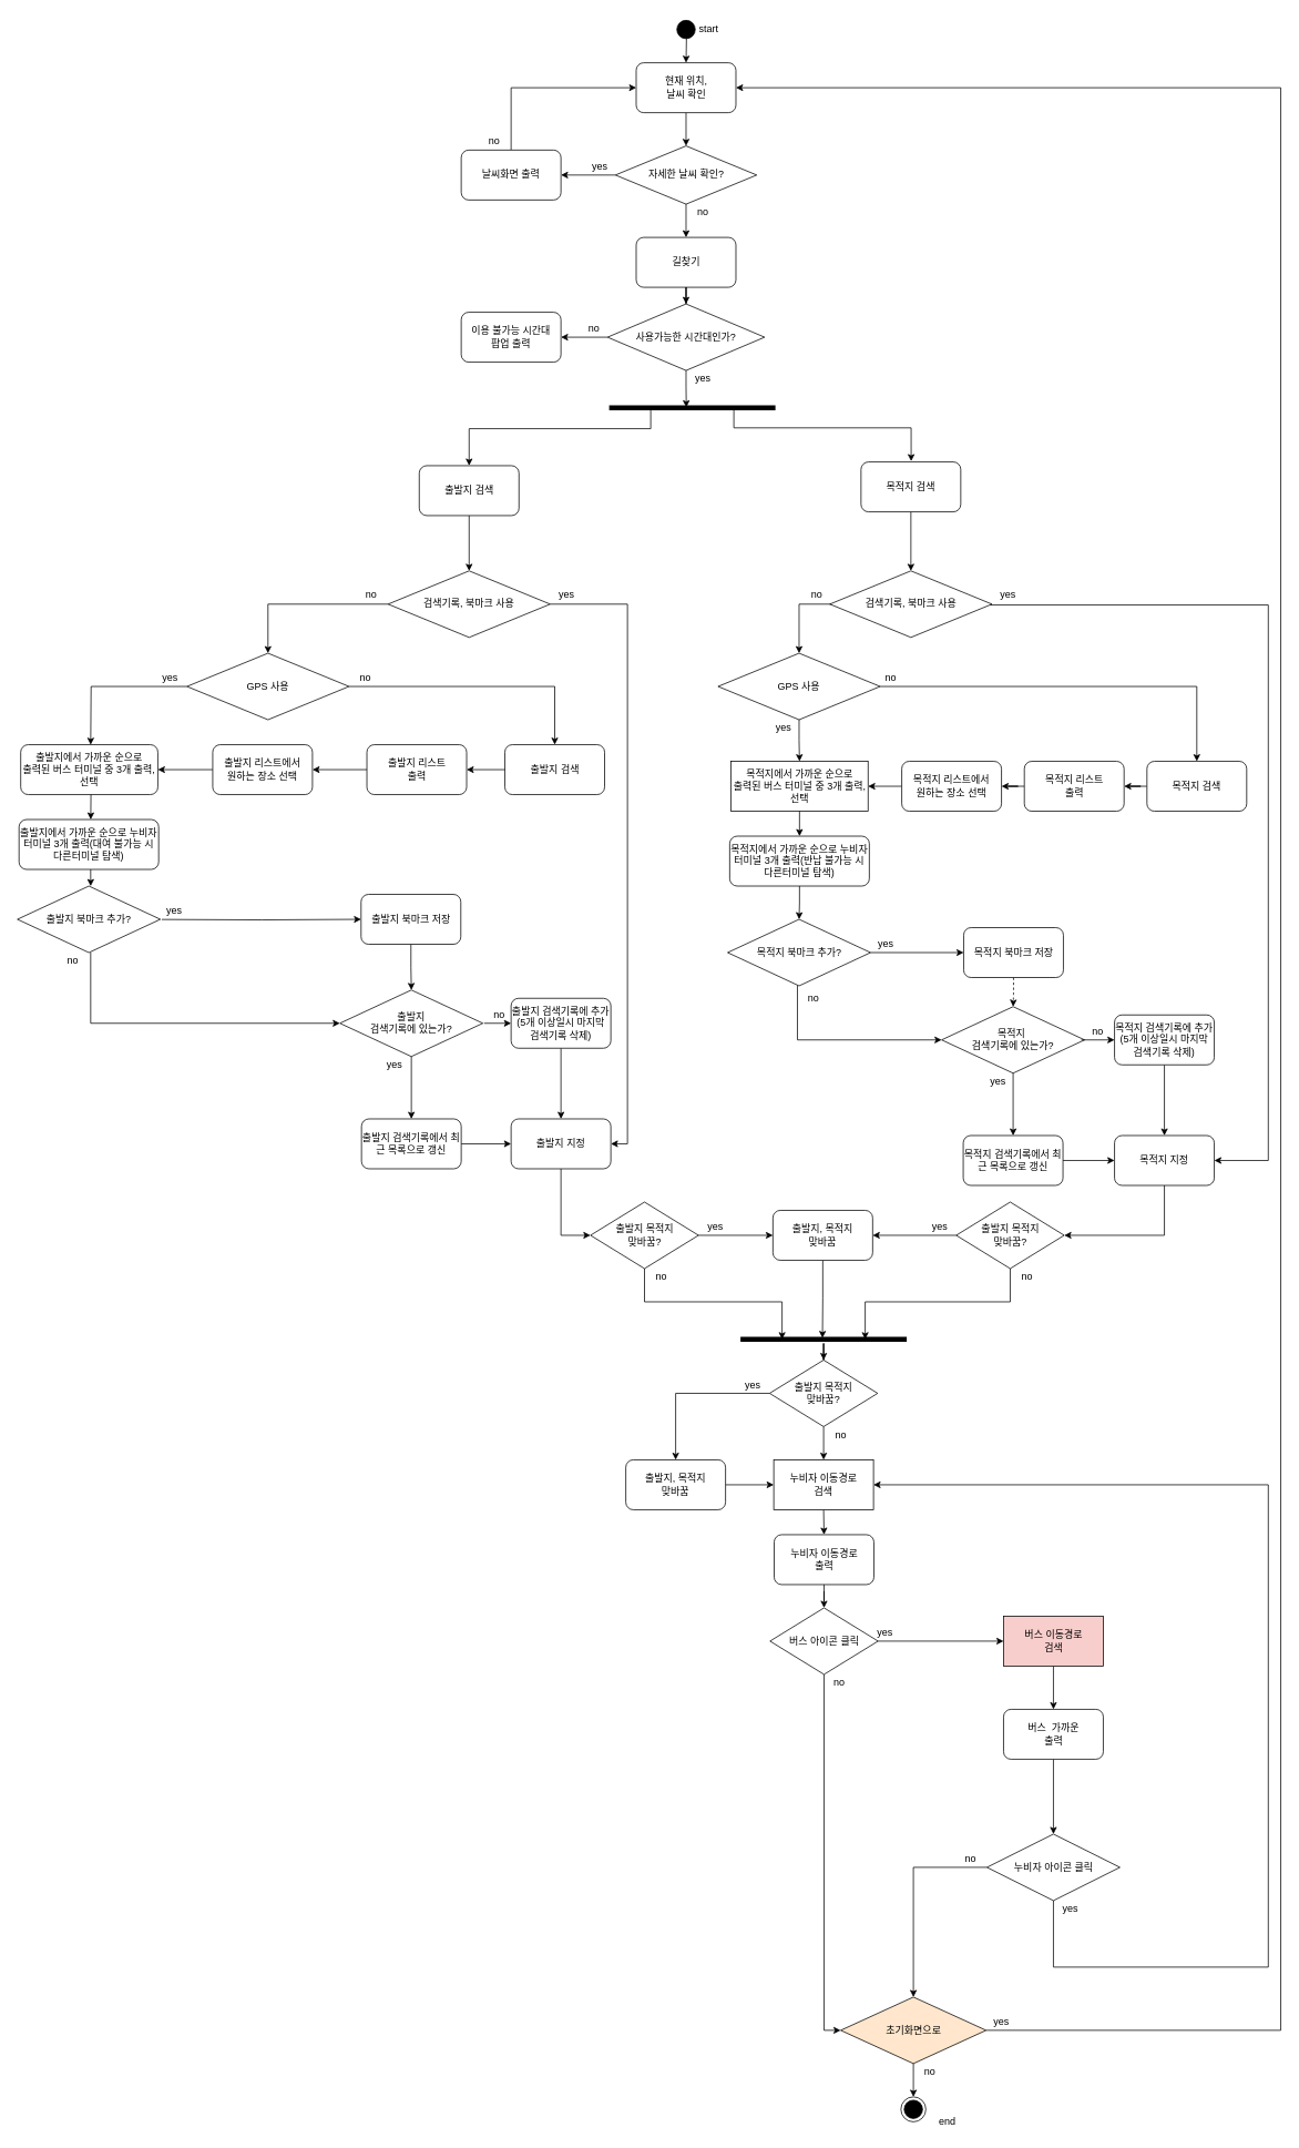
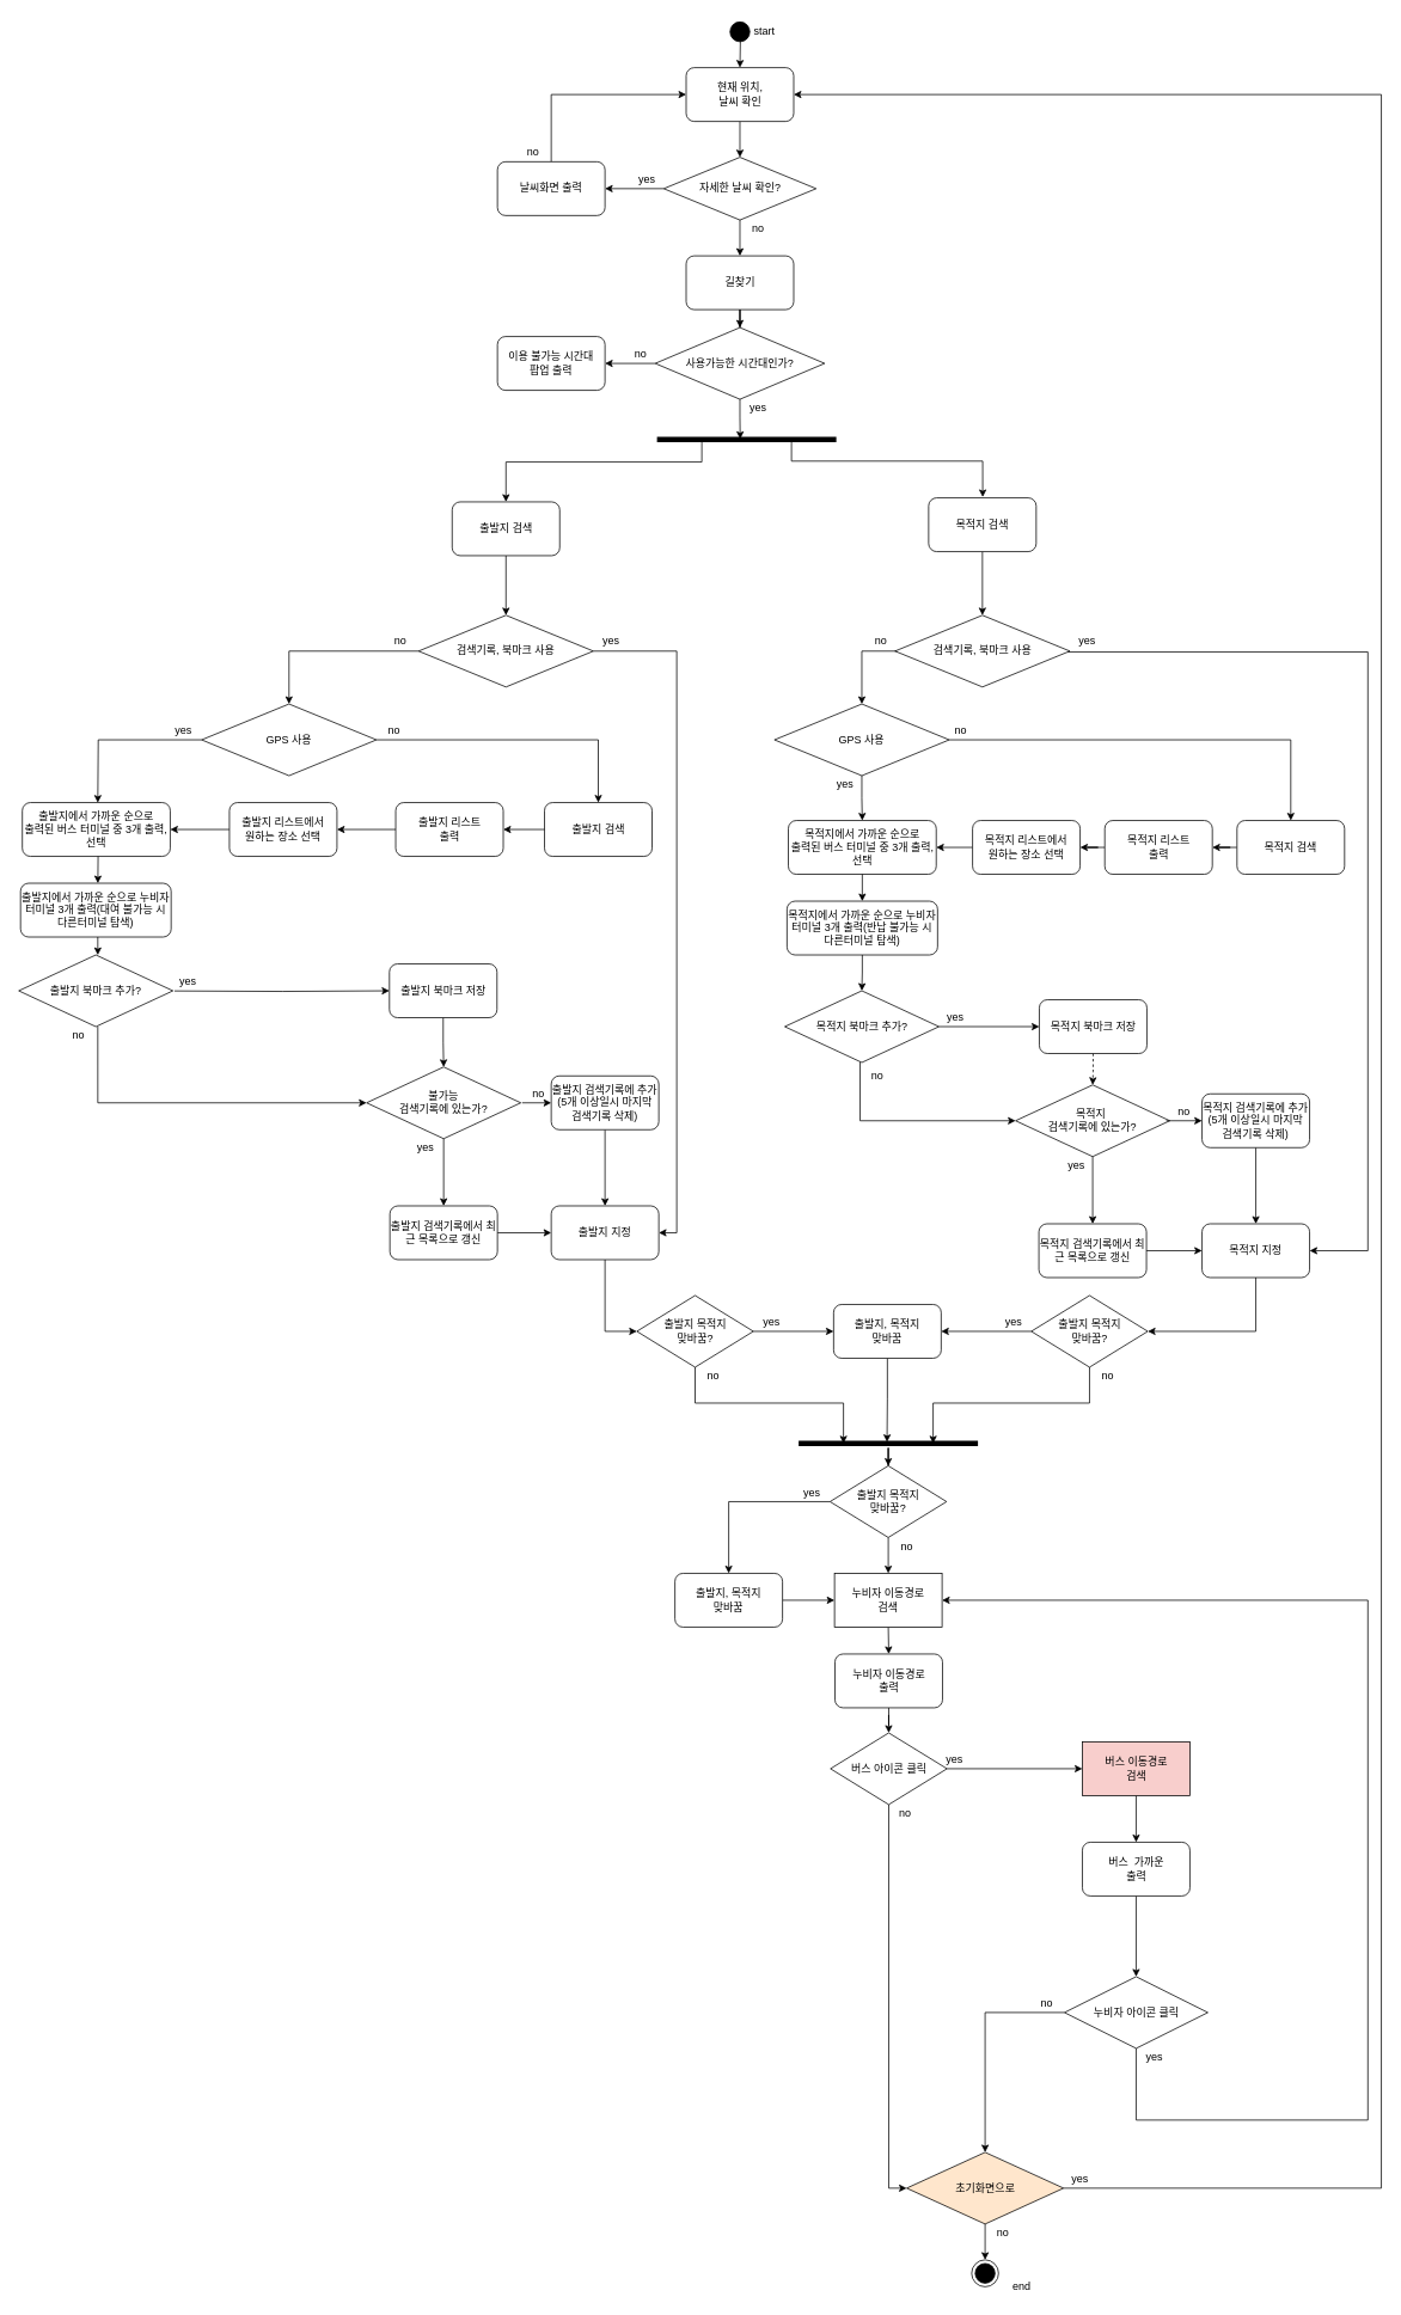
- <mxCell id="55" value="목적지에서 가까운 순으로 &lt;br&gt;출력된 버스 터미널 중 3개 출력, 선택" style="whiteSpace=wrap;html=1;rounded=0;" parent="1" vertex="1"><mxGeometry x="878.5" y="915" width="165" height="60" as="geometry" /></mxCell>
+ <mxCell id="55" value="목적지에서 가까운 순으로 &lt;br&gt;출력된 버스 터미널 중 3개 출력, 선택" style="rounded=1;whiteSpace=wrap;html=1;" parent="1" vertex="1"><mxGeometry x="878.5" y="915" width="165" height="60" as="geometry" /></mxCell>
- <mxCell id="31" value="출발지 &lt;br&gt;검색기록에 있는가?" style="rhombus;whiteSpace=wrap;html=1;" parent="1" vertex="1"><mxGeometry x="408" y="1190" width="172" height="80" as="geometry" /></mxCell>
+ <mxCell id="31" value="불가능 &lt;br&gt;검색기록에 있는가?" style="rhombus;whiteSpace=wrap;html=1;" parent="1" vertex="1"><mxGeometry x="408" y="1190" width="172" height="80" as="geometry" /></mxCell>
